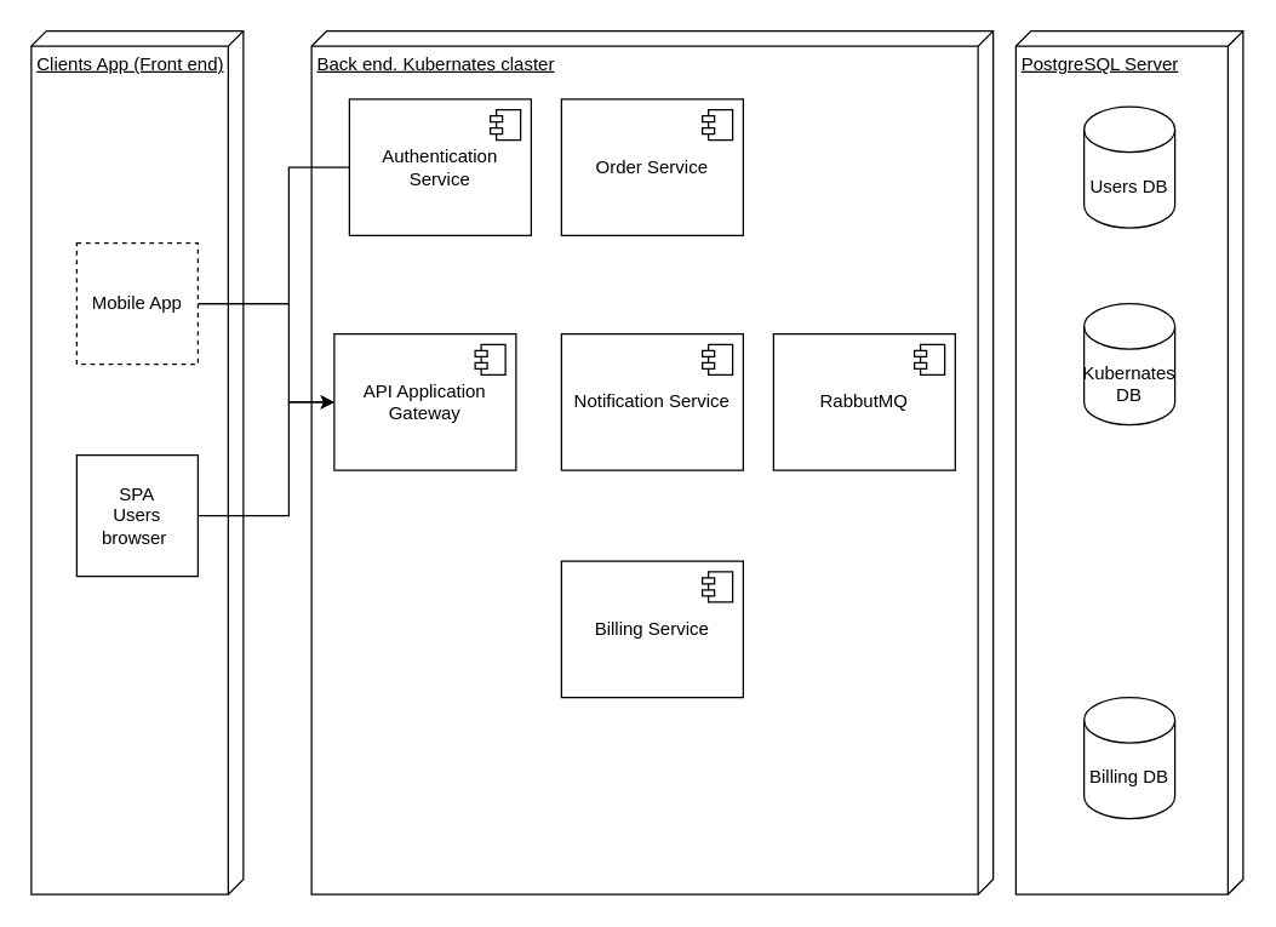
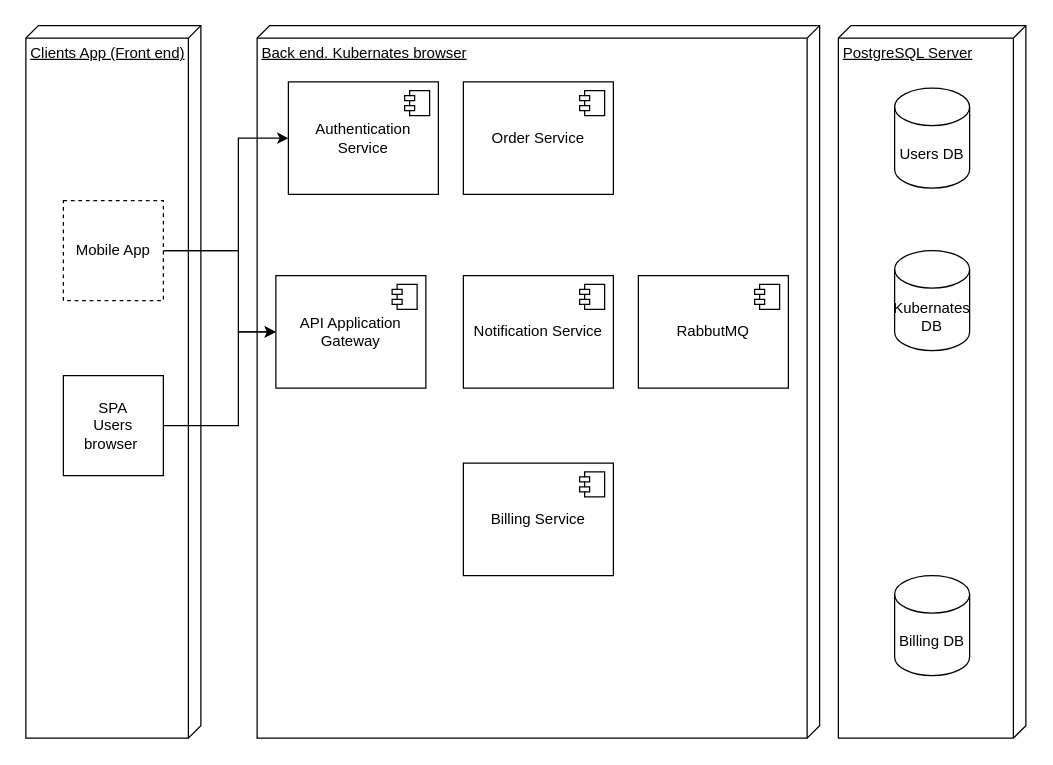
- <mxCell id="3" value="Back end. Kubernates claster" style="verticalAlign=top;align=left;spacingTop=8;spacingLeft=2;spacingRight=12;shape=cube;size=10;direction=south;fontStyle=4;html=1;whiteSpace=wrap;" vertex="1" parent="1"><mxGeometry x="205" y="20" width="450" height="570" as="geometry" /></mxCell>
+ <mxCell id="3" value="Back end. Kubernates browser" style="verticalAlign=top;align=left;spacingTop=8;spacingLeft=2;spacingRight=12;shape=cube;size=10;direction=south;fontStyle=4;html=1;whiteSpace=wrap;" vertex="1" parent="1"><mxGeometry x="205" y="20" width="450" height="570" as="geometry" /></mxCell>
- <mxCell id="6" style="edgeStyle=orthogonalEdgeStyle;rounded=0;orthogonalLoop=1;jettySize=auto;html=1;entryX=0;entryY=0.5;entryDx=0;entryDy=0;endArrow=none;" edge="1" parent="1" source="7" target="17"><mxGeometry relative="1" as="geometry"><Array as="points"><mxPoint x="190" y="200" /><mxPoint x="190" y="110" /></Array></mxGeometry></mxCell>
+ <mxCell id="6" style="edgeStyle=orthogonalEdgeStyle;rounded=0;orthogonalLoop=1;jettySize=auto;html=1;entryX=0;entryY=0.5;entryDx=0;entryDy=0;" edge="1" parent="1" source="7" target="17"><mxGeometry relative="1" as="geometry"><Array as="points"><mxPoint x="190" y="200" /><mxPoint x="190" y="110" /></Array></mxGeometry></mxCell>
